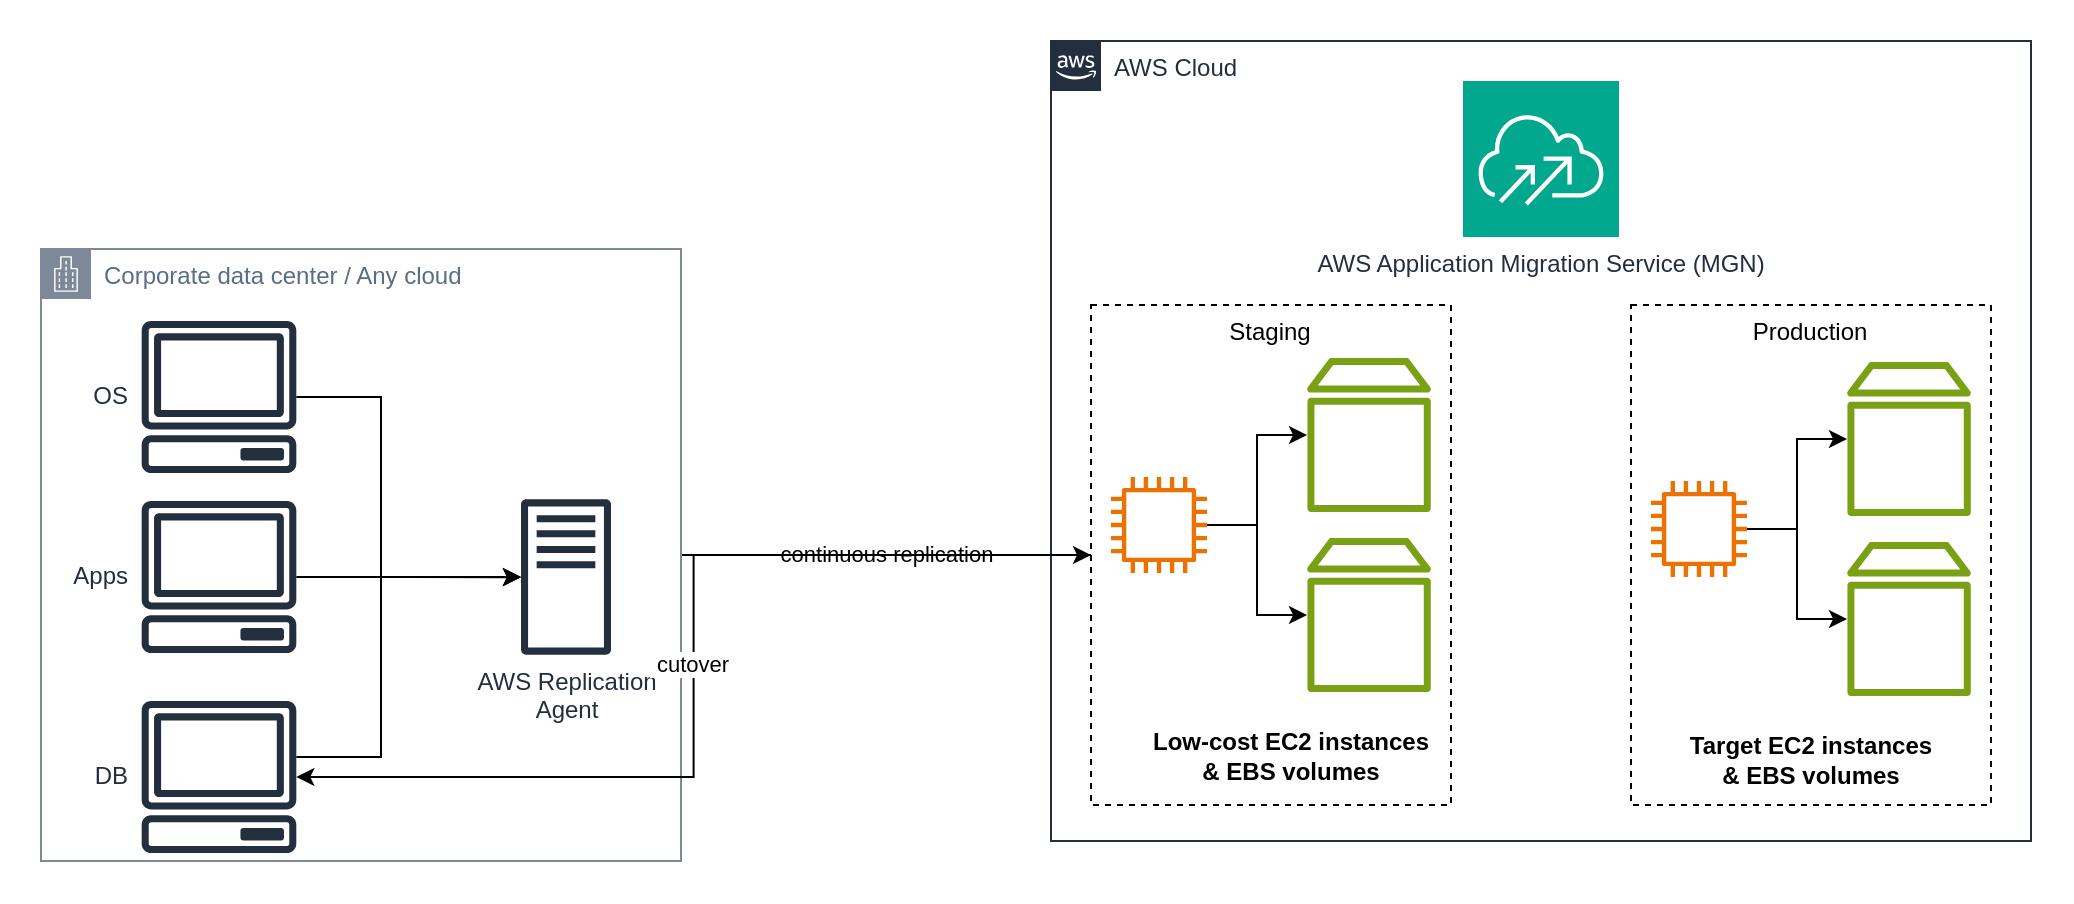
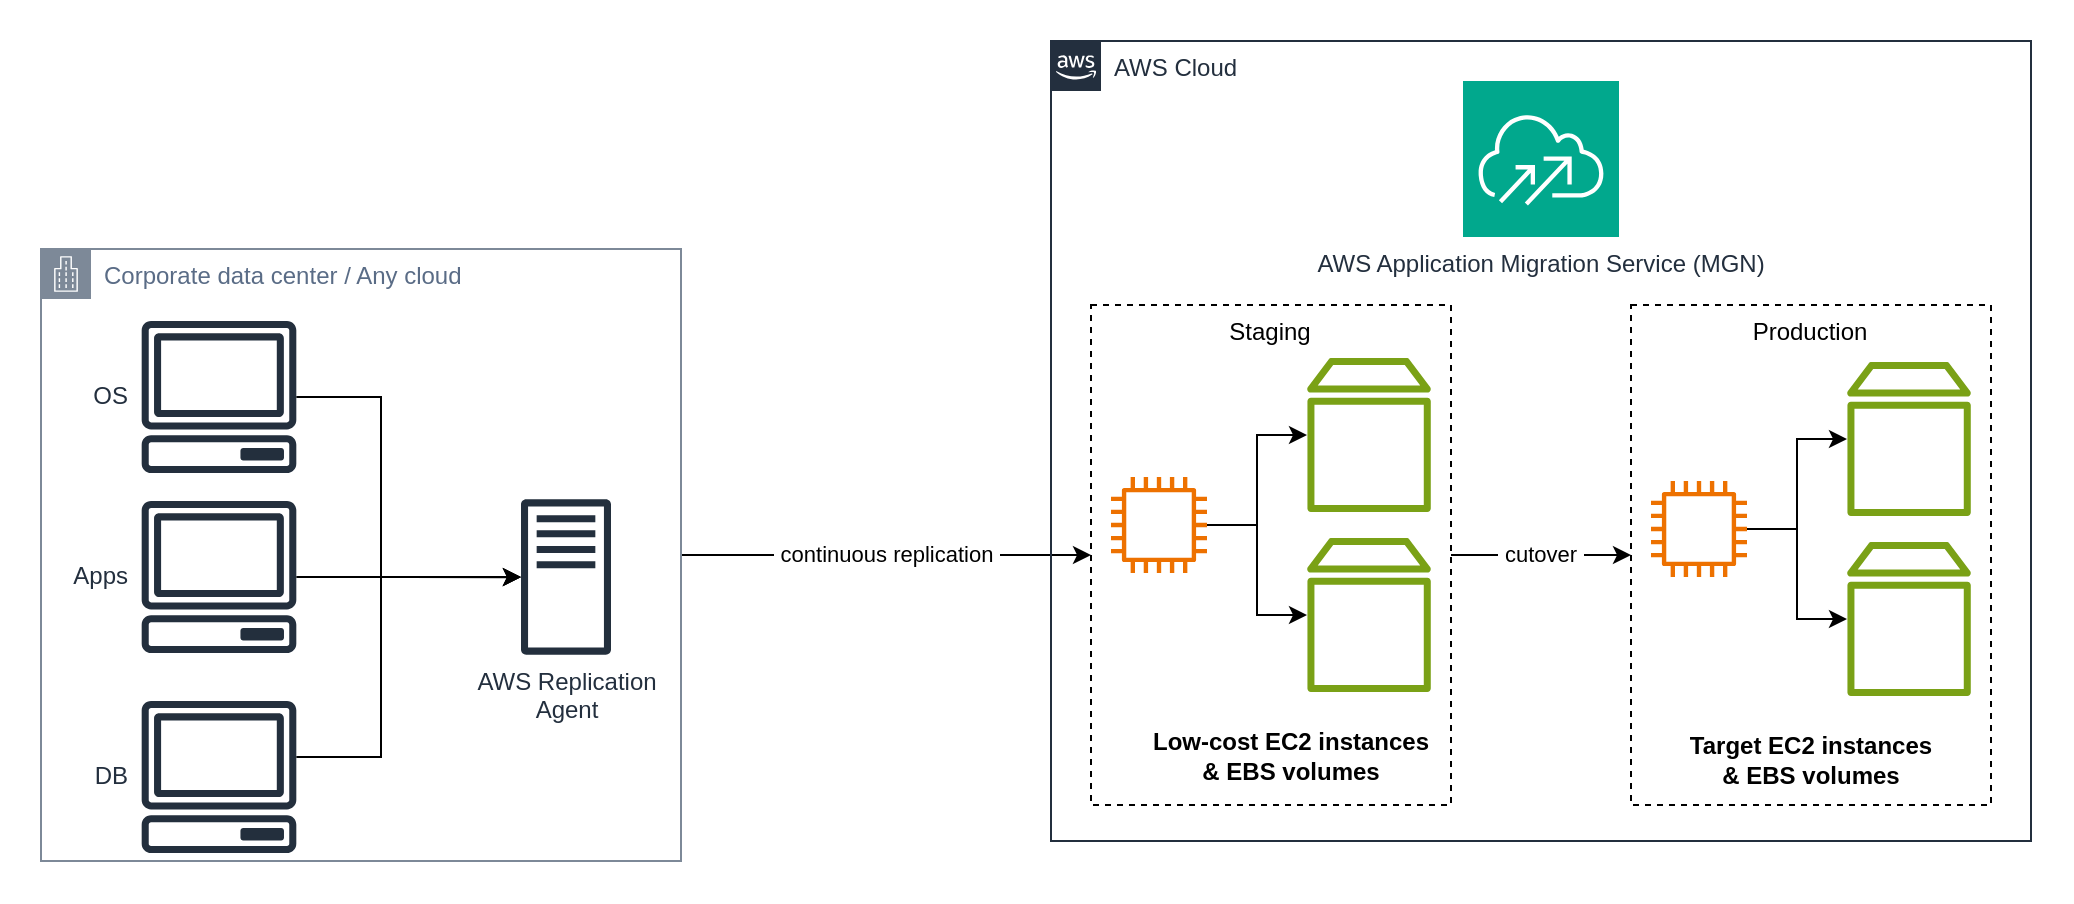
- <mxCell id="26" value="&amp;nbsp;cutover&amp;nbsp;" style="edgeStyle=orthogonalEdgeStyle;rounded=0;orthogonalLoop=1;jettySize=auto;html=1;" edge="1" parent="11" source="12" target="5"><mxGeometry relative="1" as="geometry" /></mxCell>
+ <mxCell id="26" value="&amp;nbsp;cutover&amp;nbsp;" style="edgeStyle=orthogonalEdgeStyle;rounded=0;orthogonalLoop=1;jettySize=auto;html=1;entryX=0;entryY=0.5;entryDx=0;entryDy=0;" edge="1" parent="11" source="12" target="19"><mxGeometry relative="1" as="geometry" /></mxCell>
